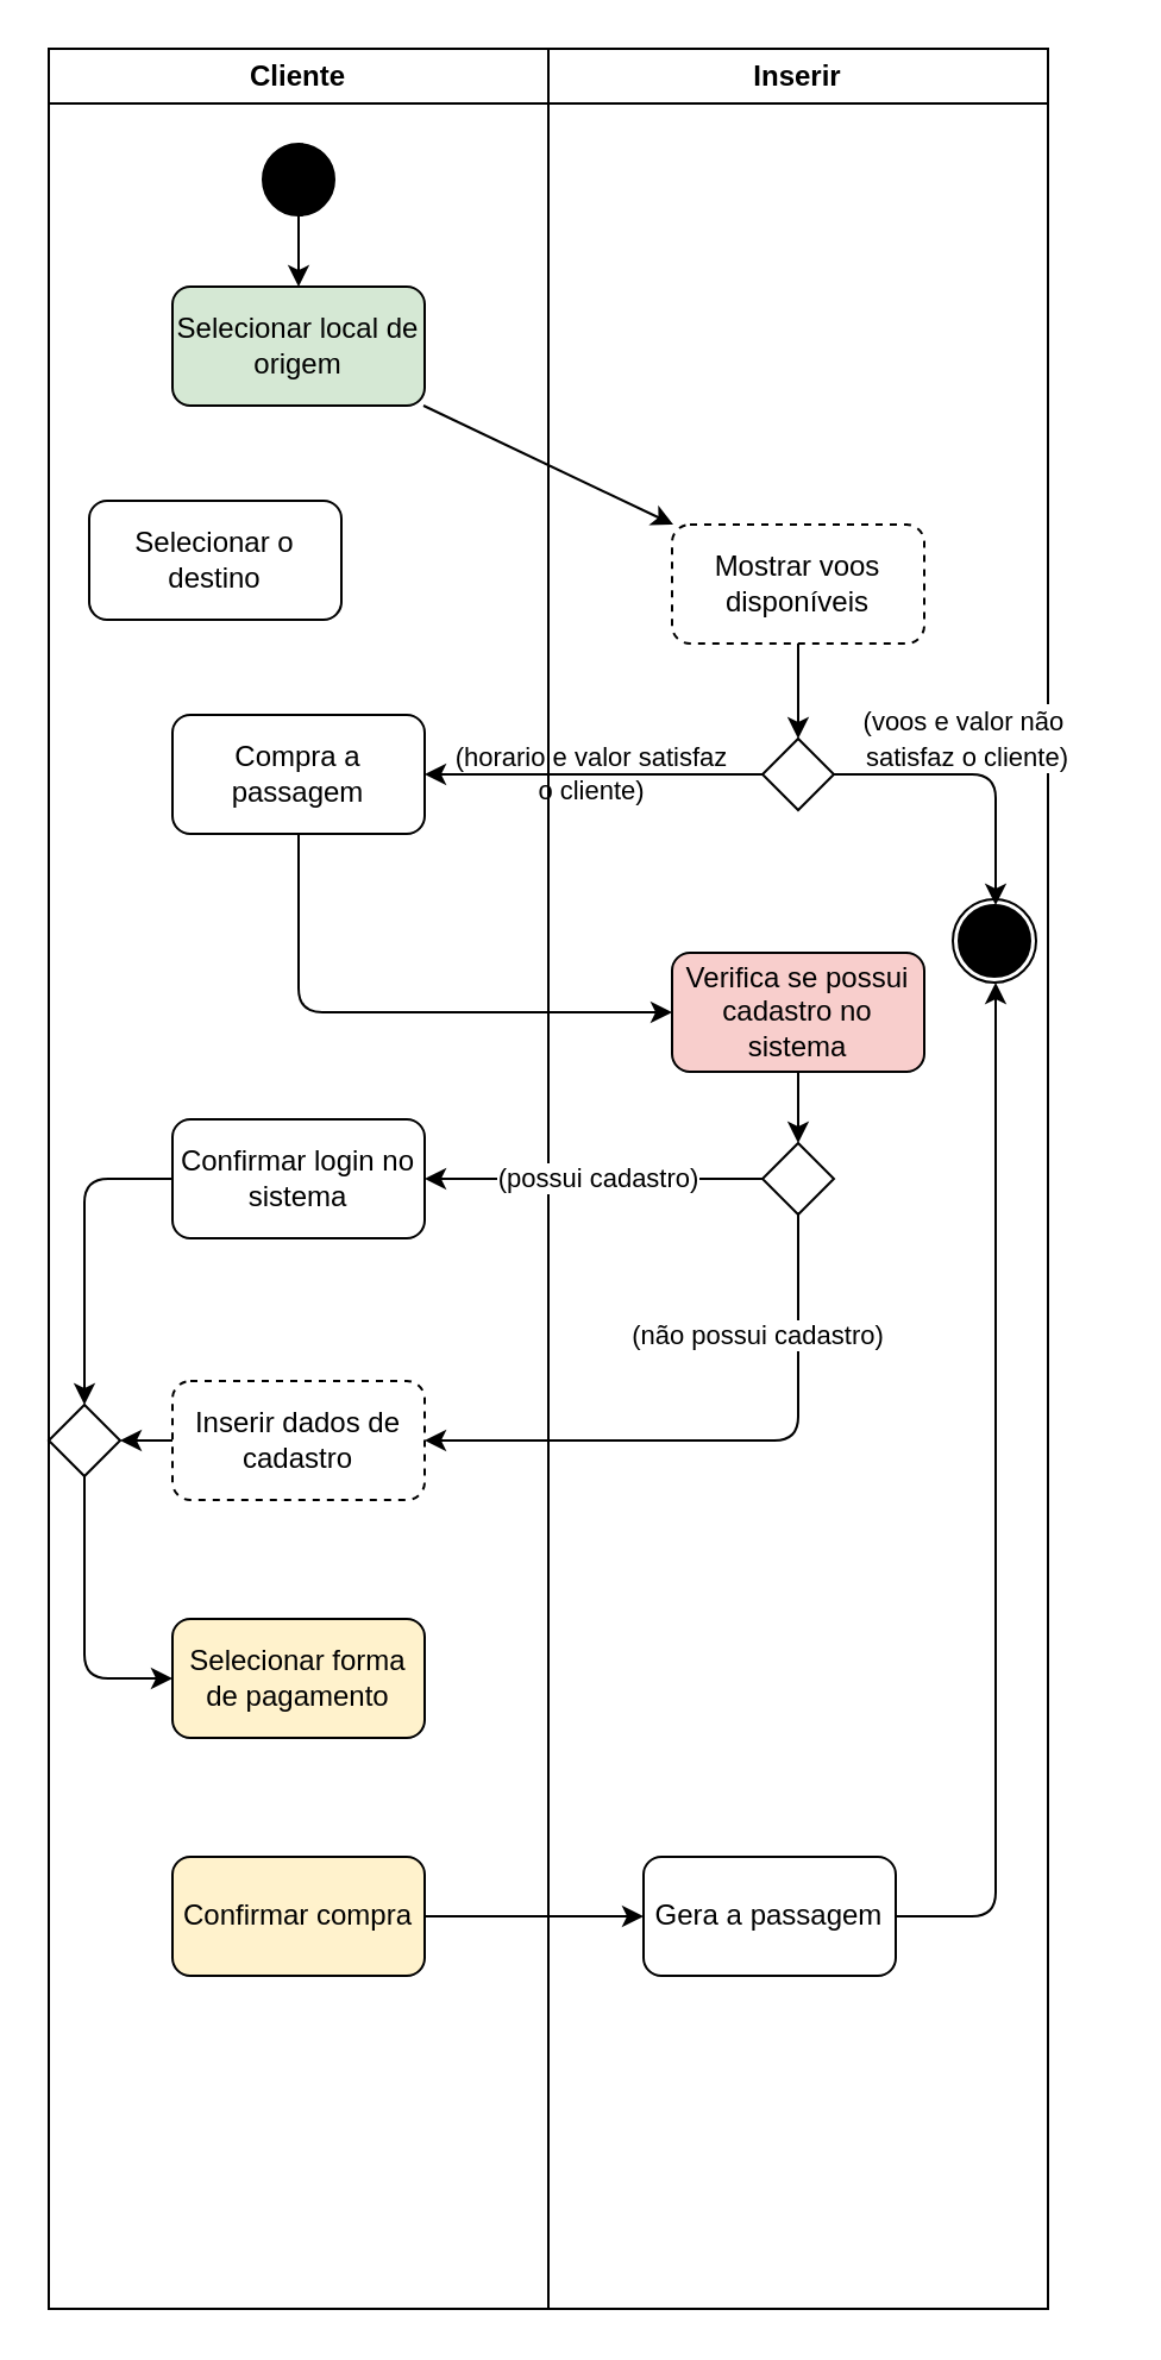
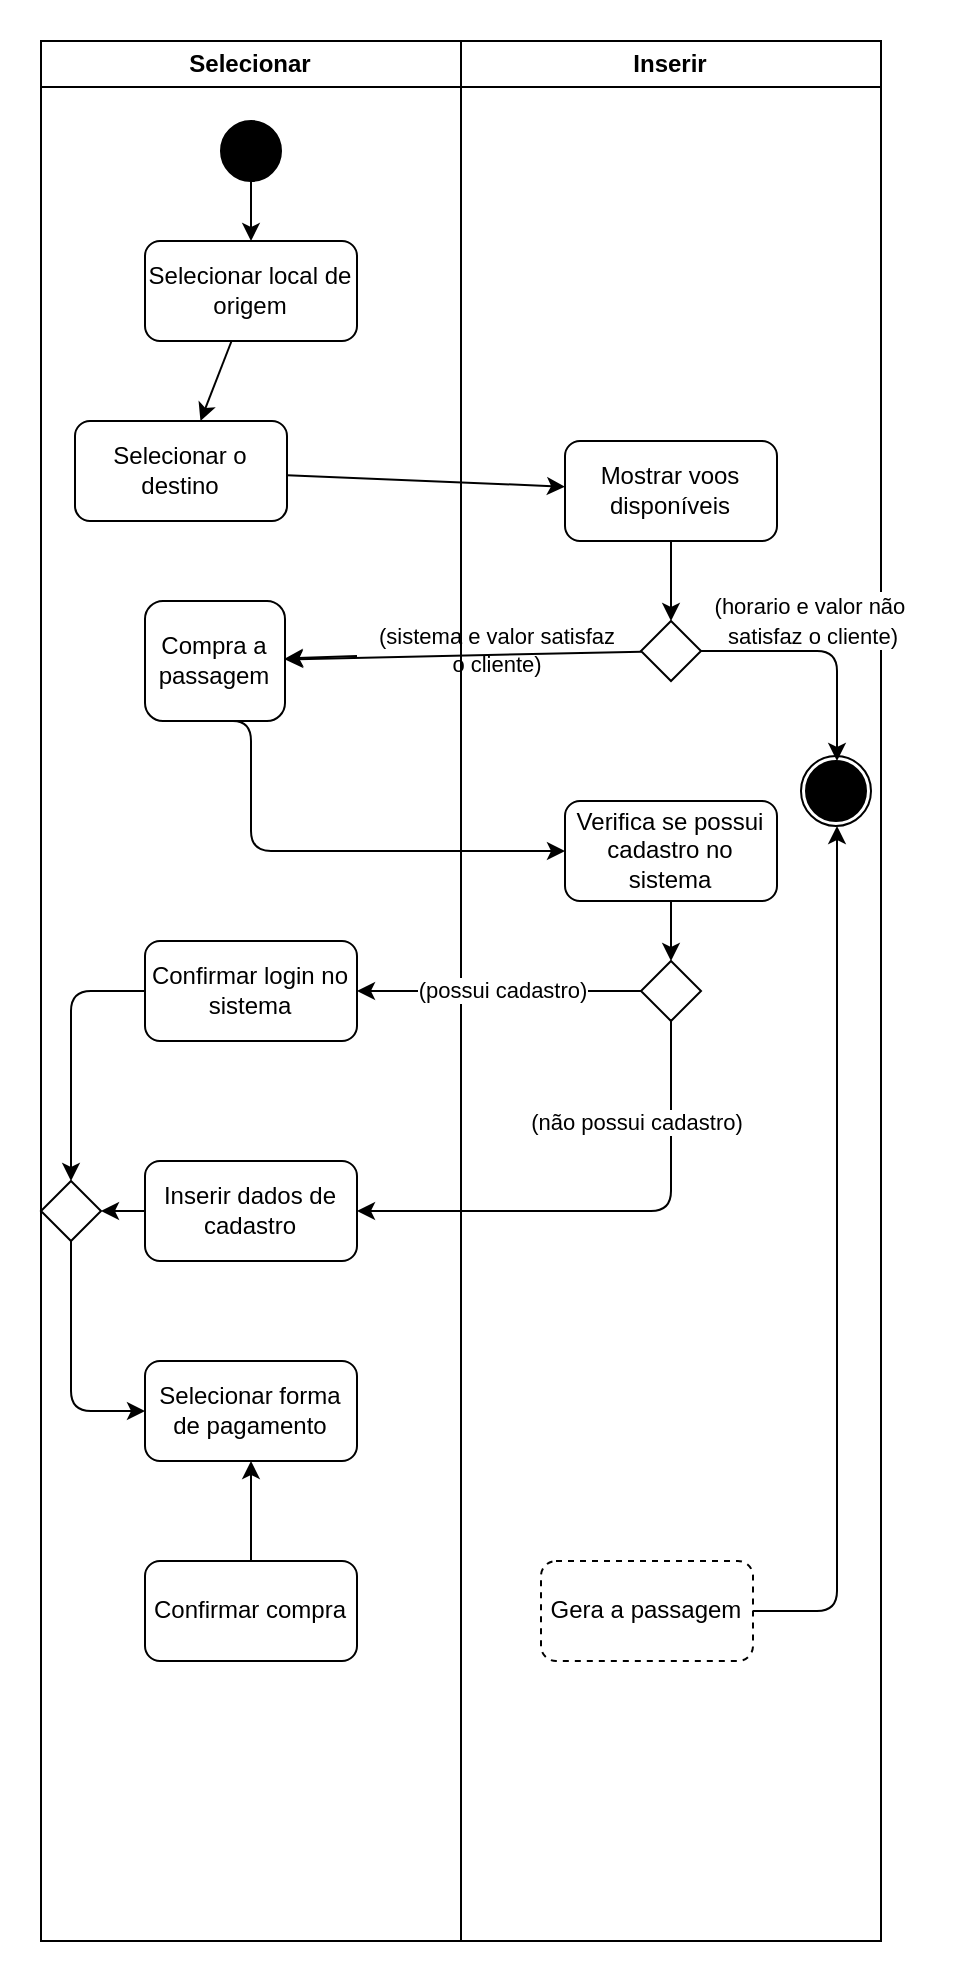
- <mxCell id="2" value="Cliente" style="swimlane;whiteSpace=wrap;html=1;" vertex="1" parent="1"><mxGeometry x="20" y="20" width="210" height="950" as="geometry" /></mxCell>
+ <mxCell id="2" value="Selecionar" style="swimlane;whiteSpace=wrap;html=1;" vertex="1" parent="1"><mxGeometry x="20" y="20" width="210" height="950" as="geometry" /></mxCell>
- <mxCell id="4" value="Selecionar local de origem" style="rounded=1;whiteSpace=wrap;html=1;fillColor=#d5e8d4;" vertex="1" parent="2"><mxGeometry x="52" y="100" width="106" height="50" as="geometry" /></mxCell>
+ <mxCell id="4" value="Selecionar local de origem" style="rounded=1;whiteSpace=wrap;html=1;" vertex="1" parent="2"><mxGeometry x="52" y="100" width="106" height="50" as="geometry" /></mxCell>
- <mxCell id="3" value="" style="edgeStyle=none;html=1;" edge="1" parent="2" source="4" target="19"><mxGeometry relative="1" as="geometry" /></mxCell>
+ <mxCell id="3" value="" style="edgeStyle=none;html=1;" edge="1" parent="2" source="4" target="5"><mxGeometry relative="1" as="geometry" /></mxCell>
+ <mxCell id="31" value="" style="edgeStyle=none;html=1;" edge="1" parent="1" source="5" target="19"><mxGeometry relative="1" as="geometry" /></mxCell>
- <mxCell id="19" value="Mostrar voos disponíveis" style="rounded=1;whiteSpace=wrap;html=1;dashed=1;" vertex="1" parent="17"><mxGeometry x="52" y="200" width="106" height="50" as="geometry" /></mxCell>
+ <mxCell id="19" value="Mostrar voos disponíveis" style="rounded=1;whiteSpace=wrap;html=1;" vertex="1" parent="17"><mxGeometry x="52" y="200" width="106" height="50" as="geometry" /></mxCell>
- <mxCell id="25" value="&lt;font style=&quot;font-size: 11px; color: rgb(0, 0, 0);&quot;&gt;(voos e valor não&amp;nbsp;&lt;/font&gt;&lt;div&gt;&lt;font style=&quot;font-size: 11px; color: rgb(0, 0, 0);&quot;&gt;satisfaz o cliente)&lt;/font&gt;&lt;/div&gt;" style="text;html=1;align=center;verticalAlign=middle;resizable=0;points=[];autosize=1;strokeColor=none;fillColor=none;labelBackgroundColor=default;fontColor=#000000;" vertex="1" parent="17"><mxGeometry x="115.5" y="270" width="120" height="40" as="geometry" /></mxCell>
+ <mxCell id="25" value="&lt;font style=&quot;font-size: 11px; color: rgb(0, 0, 0);&quot;&gt;(horario e valor não&amp;nbsp;&lt;/font&gt;&lt;div&gt;&lt;font style=&quot;font-size: 11px; color: rgb(0, 0, 0);&quot;&gt;satisfaz o cliente)&lt;/font&gt;&lt;/div&gt;" style="text;html=1;align=center;verticalAlign=middle;resizable=0;points=[];autosize=1;strokeColor=none;fillColor=none;labelBackgroundColor=default;fontColor=#000000;" vertex="1" parent="17"><mxGeometry x="115.5" y="270" width="120" height="40" as="geometry" /></mxCell>
- <mxCell id="6" value="Compra a passagem" style="rounded=1;whiteSpace=wrap;html=1;" vertex="1" parent="2"><mxGeometry x="52" y="280" width="106" height="50" as="geometry" /></mxCell>
+ <mxCell id="6" value="Compra a passagem" style="rounded=1;whiteSpace=wrap;html=1;" vertex="1" parent="2"><mxGeometry x="52" y="280" width="70" height="60" as="geometry" /></mxCell>
- <mxCell id="33" value="(horario e valor satisfaz&lt;br&gt;o cliente)" style="text;html=1;align=center;verticalAlign=middle;resizable=0;points=[];autosize=1;strokeColor=none;fillColor=none;fontSize=11;" vertex="1" parent="1"><mxGeometry x="178" y="305" width="140" height="40" as="geometry" /></mxCell>
+ <mxCell id="33" value="(sistema e valor satisfaz&lt;br&gt;o cliente)" style="text;html=1;align=center;verticalAlign=middle;resizable=0;points=[];autosize=1;strokeColor=none;fillColor=none;fontSize=11;" vertex="1" parent="1"><mxGeometry x="178" y="305" width="140" height="40" as="geometry" /></mxCell>
- <mxCell id="27" value="Verifica se possui cadastro no sistema" style="rounded=1;whiteSpace=wrap;html=1;fillColor=#f8cecc;" vertex="1" parent="17"><mxGeometry x="52" y="380" width="106" height="50" as="geometry" /></mxCell>
+ <mxCell id="27" value="Verifica se possui cadastro no sistema" style="rounded=1;whiteSpace=wrap;html=1;" vertex="1" parent="17"><mxGeometry x="52" y="380" width="106" height="50" as="geometry" /></mxCell>
- <mxCell id="12" value="Inserir dados de cadastro" style="rounded=1;whiteSpace=wrap;html=1;dashed=1;" vertex="1" parent="2"><mxGeometry x="52" y="560" width="106" height="50" as="geometry" /></mxCell>
+ <mxCell id="12" value="Inserir dados de cadastro" style="rounded=1;whiteSpace=wrap;html=1;" vertex="1" parent="2"><mxGeometry x="52" y="560" width="106" height="50" as="geometry" /></mxCell>
- <mxCell id="15" value="Selecionar forma de pagamento" style="rounded=1;whiteSpace=wrap;html=1;fillColor=#fff2cc;" vertex="1" parent="2"><mxGeometry x="52" y="660" width="106" height="50" as="geometry" /></mxCell>
+ <mxCell id="15" value="Selecionar forma de pagamento" style="rounded=1;whiteSpace=wrap;html=1;" vertex="1" parent="2"><mxGeometry x="52" y="660" width="106" height="50" as="geometry" /></mxCell>
- <mxCell id="16" value="Confirmar compra" style="rounded=1;whiteSpace=wrap;html=1;fillColor=#fff2cc;" vertex="1" parent="2"><mxGeometry x="52" y="760" width="106" height="50" as="geometry" /></mxCell>
+ <mxCell id="16" value="Confirmar compra" style="rounded=1;whiteSpace=wrap;html=1;" vertex="1" parent="2"><mxGeometry x="52" y="760" width="106" height="50" as="geometry" /></mxCell>
- <mxCell id="40" style="edgeStyle=none;html=1;" edge="1" parent="1" source="16" target="30"><mxGeometry relative="1" as="geometry" /></mxCell>
+ <mxCell id="40" style="edgeStyle=none;html=1;" edge="1" parent="1" source="16" target="15"><mxGeometry relative="1" as="geometry" /></mxCell>
- <mxCell id="30" value="Gera a passagem" style="rounded=1;whiteSpace=wrap;html=1;" vertex="1" parent="17"><mxGeometry x="40" y="760" width="106" height="50" as="geometry" /></mxCell>
+ <mxCell id="30" value="Gera a passagem" style="rounded=1;whiteSpace=wrap;html=1;dashed=1;" vertex="1" parent="17"><mxGeometry x="40" y="760" width="106" height="50" as="geometry" /></mxCell>
